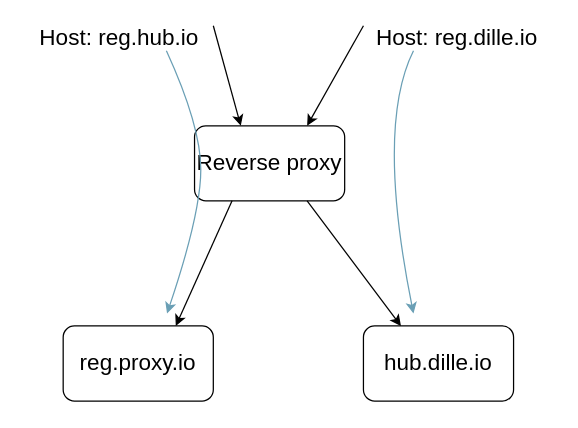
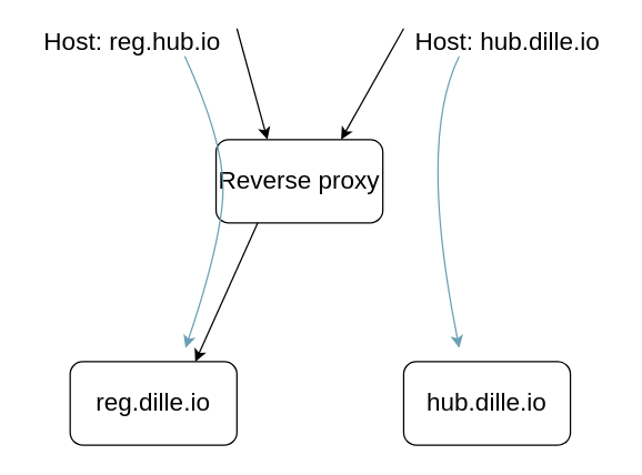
- <mxCell id="10" value="Host: reg.dille.io" style="text;html=1;fillColor=none;align=center;verticalAlign=middle;whiteSpace=wrap;rounded=0;fontSize=18;" vertex="1" parent="1"><mxGeometry x="290" y="20" width="150" height="20" as="geometry" /></mxCell>
+ <mxCell id="10" value="Host: hub.dille.io" style="text;html=1;fillColor=none;align=center;verticalAlign=middle;whiteSpace=wrap;rounded=0;fontSize=18;" vertex="1" parent="1"><mxGeometry x="290" y="20" width="150" height="20" as="geometry" /></mxCell>
- <mxCell id="8" value="" style="endArrow=classic;html=1;fontSize=18;entryX=0.25;entryY=0;entryDx=0;entryDy=0;exitX=0.75;exitY=1;exitDx=0;exitDy=0;fillColor=none;" edge="1" parent="1" source="2" target="7"><mxGeometry width="50" height="50" relative="1" as="geometry"><mxPoint x="210" y="170" as="sourcePoint" /><mxPoint x="150" y="270" as="targetPoint" /></mxGeometry></mxCell>
- <mxCell id="5" value="reg.proxy.io" style="rounded=1;whiteSpace=wrap;html=1;fontSize=18;fillColor=none;" vertex="1" parent="1"><mxGeometry x="50" y="260" width="120" height="60" as="geometry" /></mxCell>
+ <mxCell id="5" value="reg.dille.io" style="rounded=1;whiteSpace=wrap;html=1;fontSize=18;fillColor=none;" vertex="1" parent="1"><mxGeometry x="50" y="260" width="120" height="60" as="geometry" /></mxCell>
